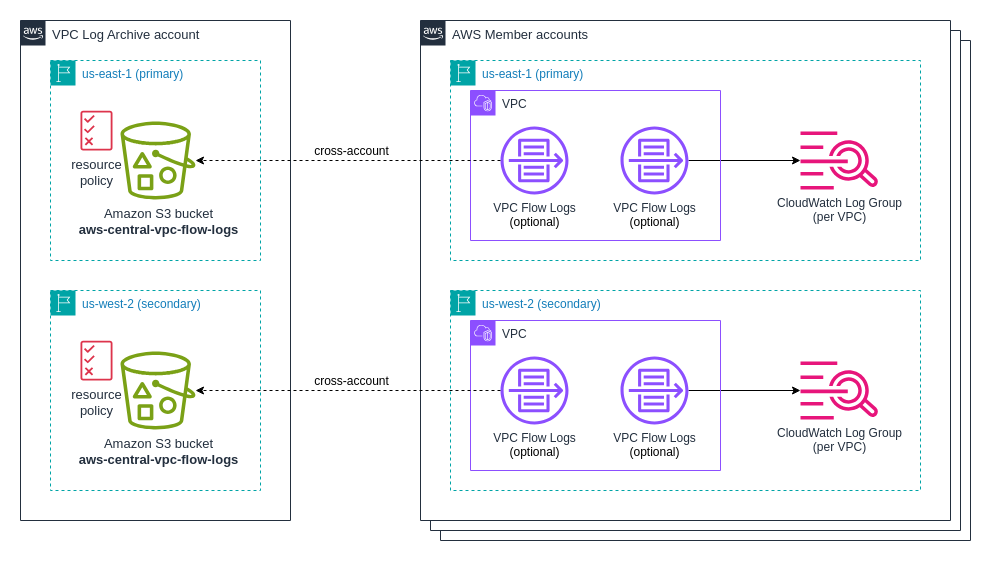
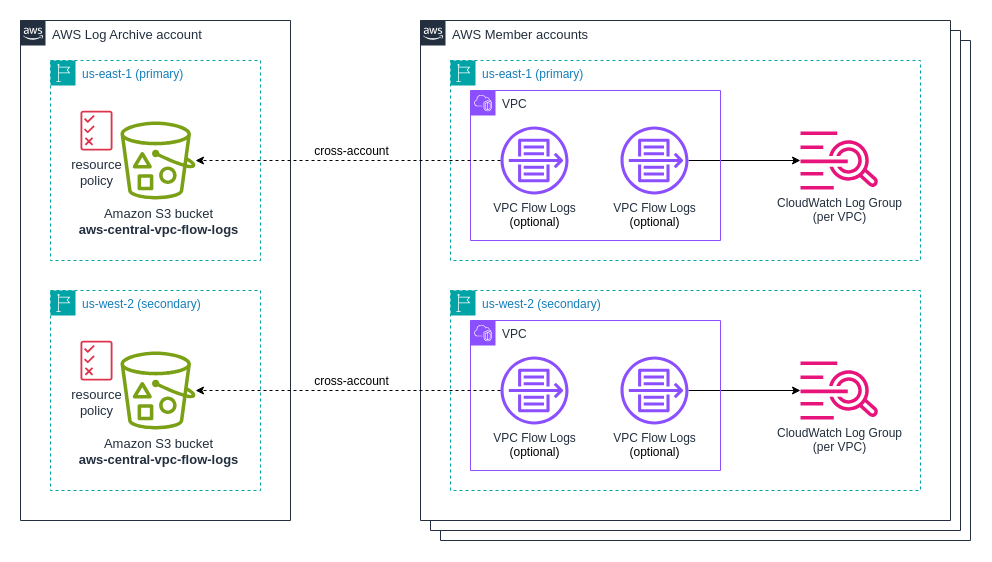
- <mxCell id="4" value="VPC Log Archive account" style="points=[[0,0],[0.25,0],[0.5,0],[0.75,0],[1,0],[1,0.25],[1,0.5],[1,0.75],[1,1],[0.75,1],[0.5,1],[0.25,1],[0,1],[0,0.75],[0,0.5],[0,0.25]];outlineConnect=0;gradientColor=none;html=1;whiteSpace=wrap;fontSize=13;fontStyle=0;container=1;pointerEvents=0;collapsible=0;recursiveResize=0;shape=mxgraph.aws4.group;grIcon=mxgraph.aws4.group_aws_cloud_alt;strokeColor=#232F3E;fillColor=default;verticalAlign=top;align=left;spacingLeft=30;fontColor=#232F3E;dashed=0;" parent="1" vertex="1"><mxGeometry x="20" y="20" width="270" height="500" as="geometry" /></mxCell>
+ <mxCell id="4" value="AWS Log Archive account" style="points=[[0,0],[0.25,0],[0.5,0],[0.75,0],[1,0],[1,0.25],[1,0.5],[1,0.75],[1,1],[0.75,1],[0.5,1],[0.25,1],[0,1],[0,0.75],[0,0.5],[0,0.25]];outlineConnect=0;gradientColor=none;html=1;whiteSpace=wrap;fontSize=13;fontStyle=0;container=1;pointerEvents=0;collapsible=0;recursiveResize=0;shape=mxgraph.aws4.group;grIcon=mxgraph.aws4.group_aws_cloud_alt;strokeColor=#232F3E;fillColor=default;verticalAlign=top;align=left;spacingLeft=30;fontColor=#232F3E;dashed=0;" parent="1" vertex="1"><mxGeometry x="20" y="20" width="270" height="500" as="geometry" /></mxCell>
